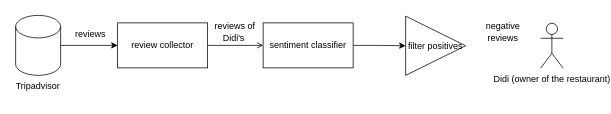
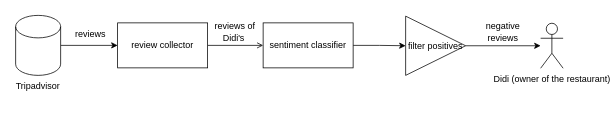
+ <mxCell id="10" style="edgeStyle=orthogonalEdgeStyle;rounded=0;orthogonalLoop=1;jettySize=auto;html=1;exitX=1;exitY=0.5;exitDx=0;exitDy=0;" edge="1" parent="1" source="11" target="3"><mxGeometry relative="1" as="geometry" /></mxCell>
